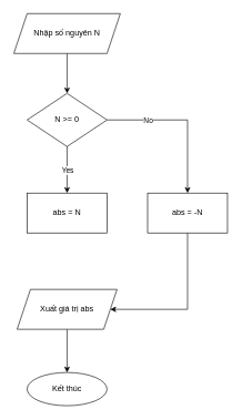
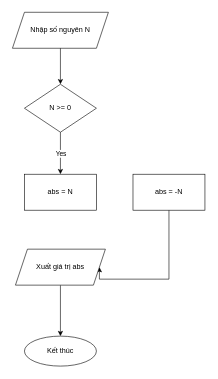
- <mxCell id="7" value="" style="endArrow=classic;html=1;rounded=0;exitX=1;exitY=0.5;exitDx=0;exitDy=0;" parent="1" source="4" target="6" edge="1"><mxGeometry relative="1" as="geometry"><mxPoint x="240" y="140" as="sourcePoint" /><mxPoint x="340" y="140" as="targetPoint" /><Array as="points"><mxPoint x="281" y="180" /></Array></mxGeometry></mxCell>
- <mxCell id="8" value="No" style="edgeLabel;resizable=0;html=1;align=center;verticalAlign=middle;rounded=0;" parent="7" connectable="0" vertex="1"><mxGeometry relative="1" as="geometry"><mxPoint x="-55" as="offset" /></mxGeometry></mxCell>
- <mxCell id="13" value="Xuất giá trị abs" style="shape=parallelogram;perimeter=parallelogramPerimeter;whiteSpace=wrap;html=1;fixedSize=1;rounded=0;" parent="1" vertex="1"><mxGeometry x="25" y="435" width="150" height="60" as="geometry" /></mxCell>
+ <mxCell id="13" value="Xuất giá trị abs" style="shape=parallelogram;perimeter=parallelogramPerimeter;whiteSpace=wrap;html=1;fixedSize=1;rounded=0;" parent="1" vertex="1"><mxGeometry x="25" y="415" width="150" height="60" as="geometry" /></mxCell>
